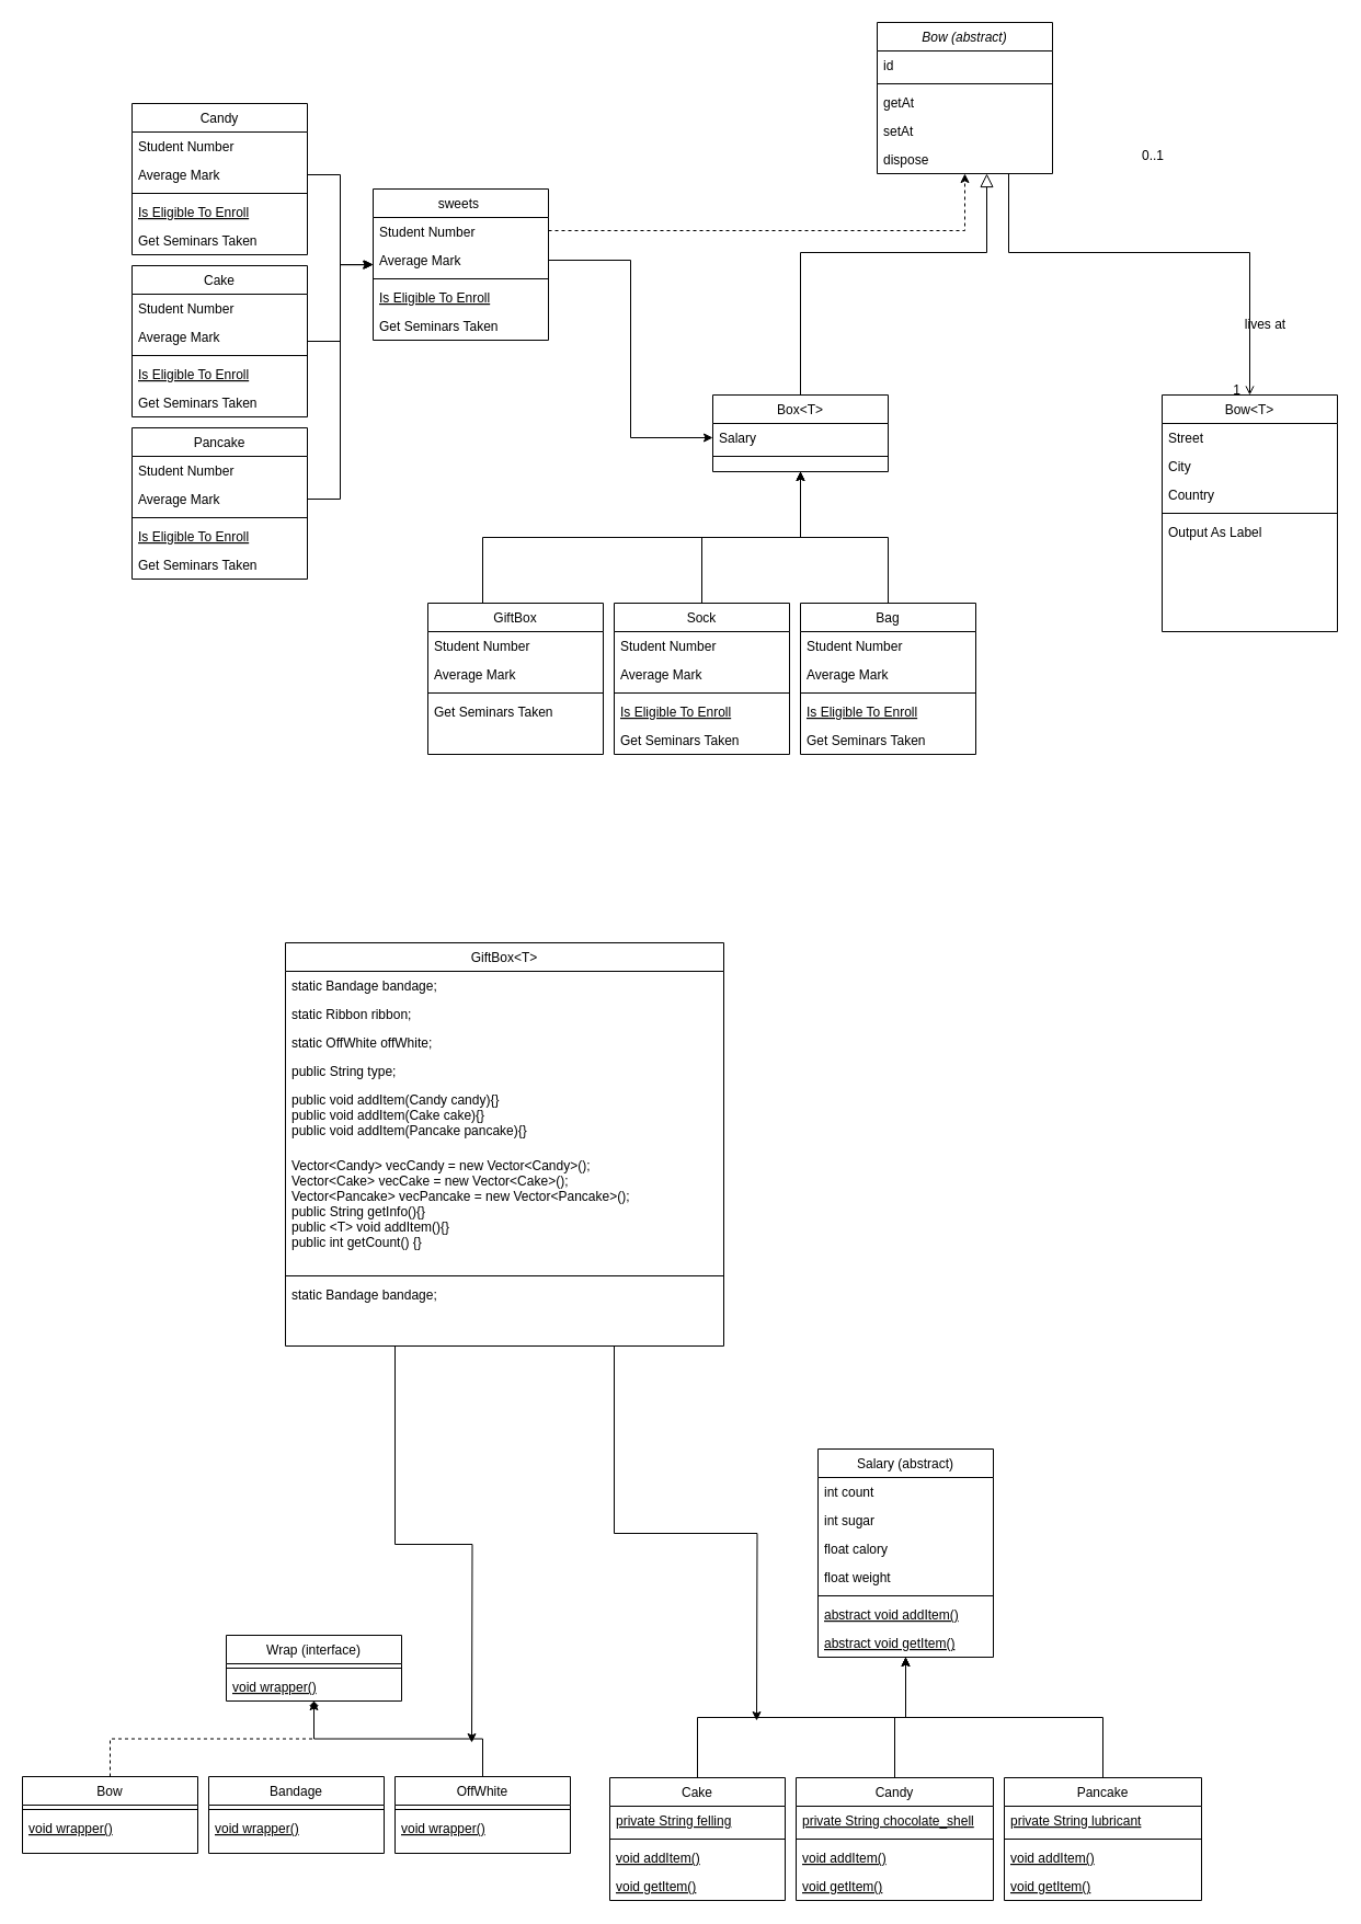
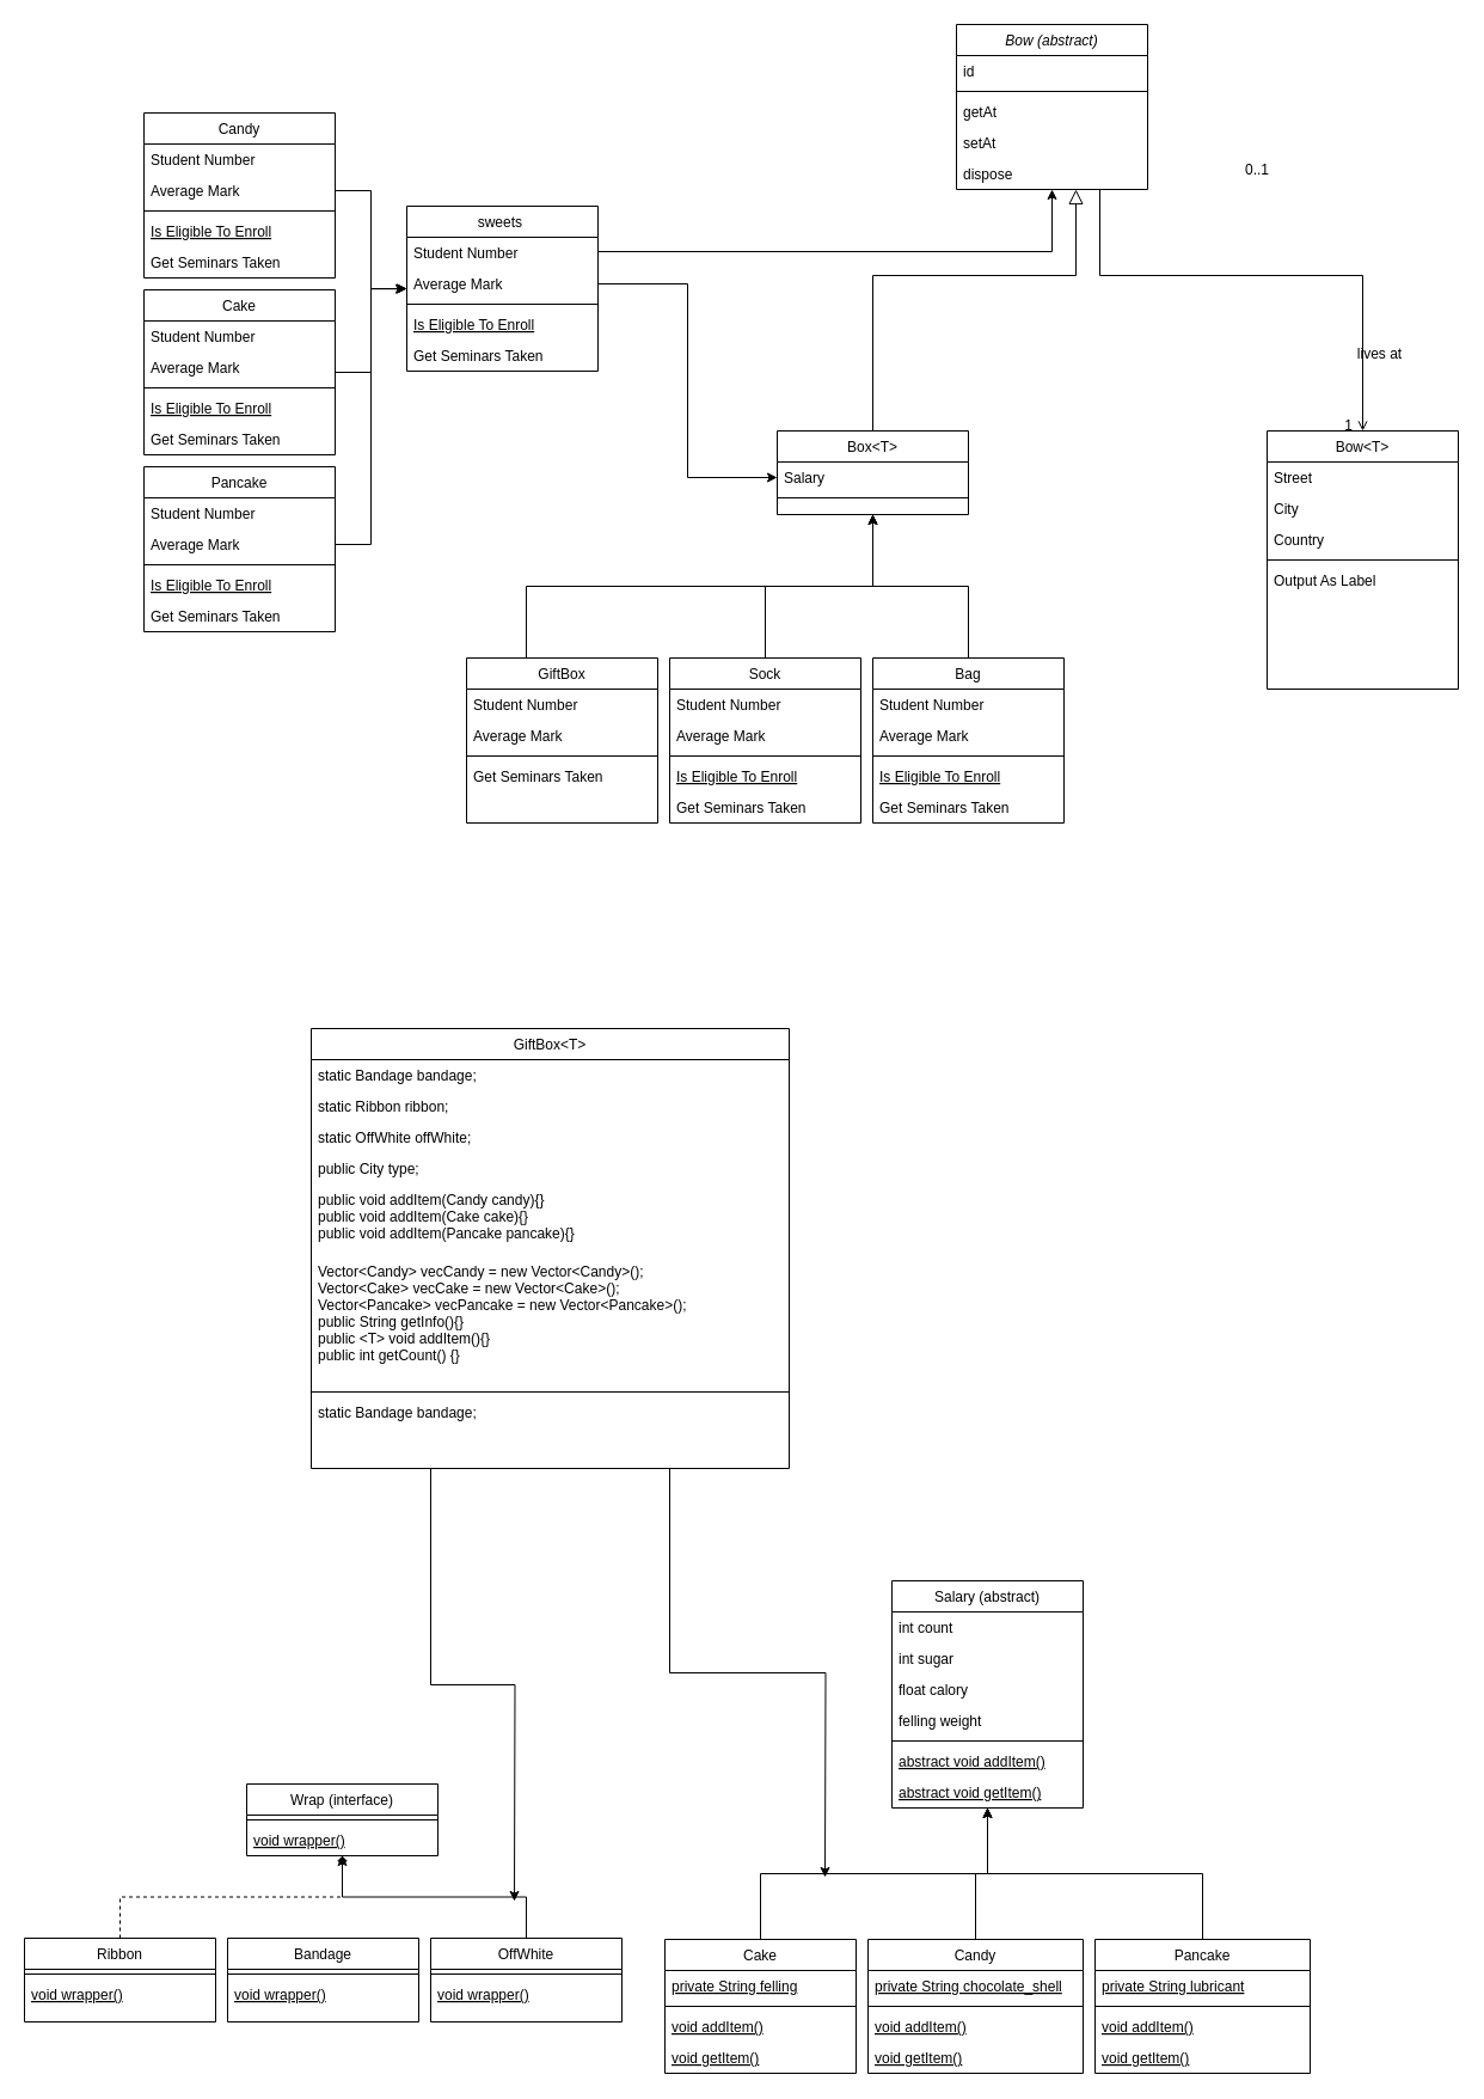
- <mxCell id="28" style="edgeStyle=orthogonalEdgeStyle;rounded=0;orthogonalLoop=1;jettySize=auto;html=1;dashed=1;" parent="1" source="29" target="2" edge="1"><mxGeometry relative="1" as="geometry"><Array as="points"><mxPoint x="880" y="210" /></Array></mxGeometry></mxCell>
+ <mxCell id="28" style="edgeStyle=orthogonalEdgeStyle;rounded=0;orthogonalLoop=1;jettySize=auto;html=1;" parent="1" source="29" target="2" edge="1"><mxGeometry relative="1" as="geometry"><Array as="points"><mxPoint x="880" y="210" /></Array></mxGeometry></mxCell>
- <mxCell id="117" value="public String type;" style="text;align=left;verticalAlign=top;spacingLeft=4;spacingRight=4;overflow=hidden;rotatable=0;points=[[0,0.5],[1,0.5]];portConstraint=eastwest;" vertex="1" parent="113"><mxGeometry y="104" width="400" height="26" as="geometry" /></mxCell>
+ <mxCell id="117" value="public City type;" style="text;align=left;verticalAlign=top;spacingLeft=4;spacingRight=4;overflow=hidden;rotatable=0;points=[[0,0.5],[1,0.5]];portConstraint=eastwest;" vertex="1" parent="113"><mxGeometry y="104" width="400" height="26" as="geometry" /></mxCell>
- <mxCell id="89" value="float weight" style="text;align=left;verticalAlign=top;spacingLeft=4;spacingRight=4;overflow=hidden;rotatable=0;points=[[0,0.5],[1,0.5]];portConstraint=eastwest;" vertex="1" parent="85"><mxGeometry y="104" width="160" height="26" as="geometry" /></mxCell>
+ <mxCell id="89" value="felling weight" style="text;align=left;verticalAlign=top;spacingLeft=4;spacingRight=4;overflow=hidden;rotatable=0;points=[[0,0.5],[1,0.5]];portConstraint=eastwest;" vertex="1" parent="85"><mxGeometry y="104" width="160" height="26" as="geometry" /></mxCell>
- <mxCell id="75" value="Bow" style="swimlane;fontStyle=0;align=center;verticalAlign=top;childLayout=stackLayout;horizontal=1;startSize=26;horizontalStack=0;resizeParent=1;resizeLast=0;collapsible=1;marginBottom=0;rounded=0;shadow=0;strokeWidth=1;" vertex="1" parent="1"><mxGeometry x="20" y="1621" width="160" height="70" as="geometry"><mxRectangle x="130" y="380" width="160" height="26" as="alternateBounds" /></mxGeometry></mxCell>
+ <mxCell id="75" value="Ribbon" style="swimlane;fontStyle=0;align=center;verticalAlign=top;childLayout=stackLayout;horizontal=1;startSize=26;horizontalStack=0;resizeParent=1;resizeLast=0;collapsible=1;marginBottom=0;rounded=0;shadow=0;strokeWidth=1;" vertex="1" parent="1"><mxGeometry x="20" y="1621" width="160" height="70" as="geometry"><mxRectangle x="130" y="380" width="160" height="26" as="alternateBounds" /></mxGeometry></mxCell>
